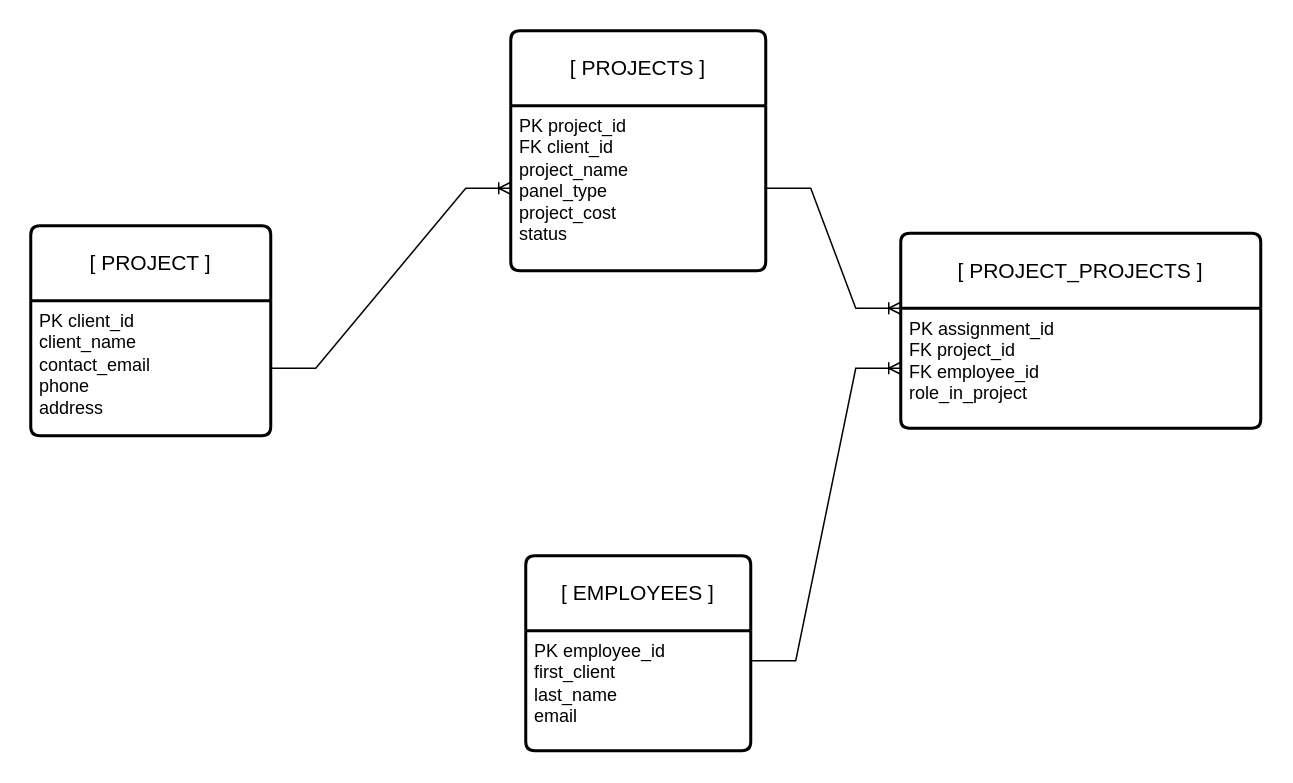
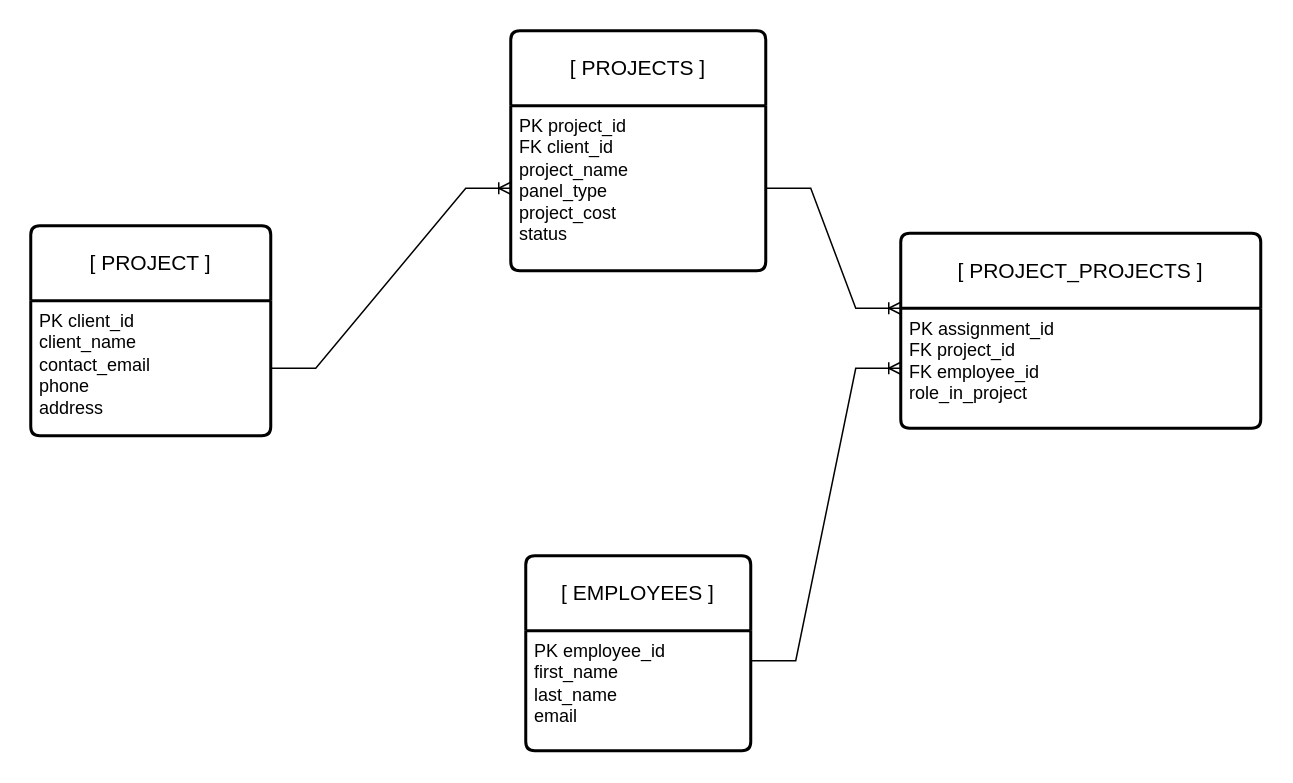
- <mxCell id="10" value="&lt;div&gt;PK employee_id&lt;/div&gt;&lt;div&gt;first_client&lt;/div&gt;&lt;div&gt;last_name&lt;/div&gt;&lt;div&gt;email&lt;/div&gt;" style="align=left;strokeColor=none;fillColor=none;spacingLeft=4;spacingRight=4;fontSize=12;verticalAlign=top;resizable=0;rotatable=0;part=1;html=1;whiteSpace=wrap;" vertex="1" parent="9"><mxGeometry y="50" width="150" height="80" as="geometry" /></mxCell>
+ <mxCell id="10" value="&lt;div&gt;PK employee_id&lt;/div&gt;&lt;div&gt;first_name&lt;/div&gt;&lt;div&gt;last_name&lt;/div&gt;&lt;div&gt;email&lt;/div&gt;" style="align=left;strokeColor=none;fillColor=none;spacingLeft=4;spacingRight=4;fontSize=12;verticalAlign=top;resizable=0;rotatable=0;part=1;html=1;whiteSpace=wrap;" vertex="1" parent="9"><mxGeometry y="50" width="150" height="80" as="geometry" /></mxCell>
